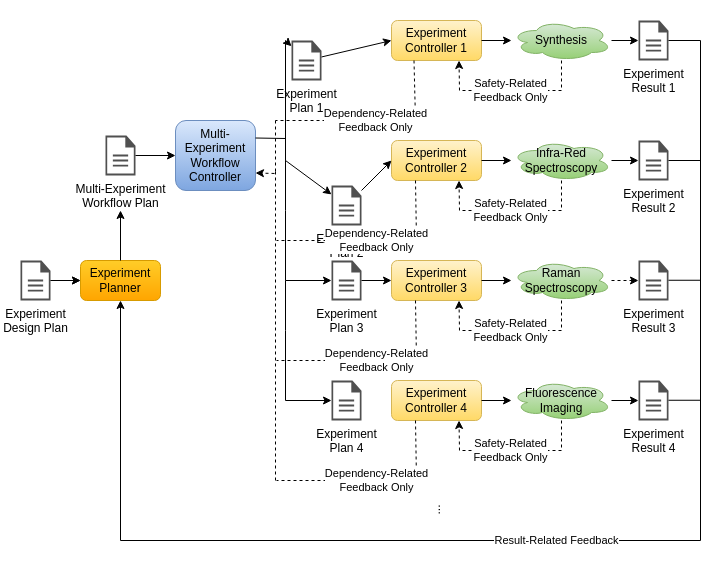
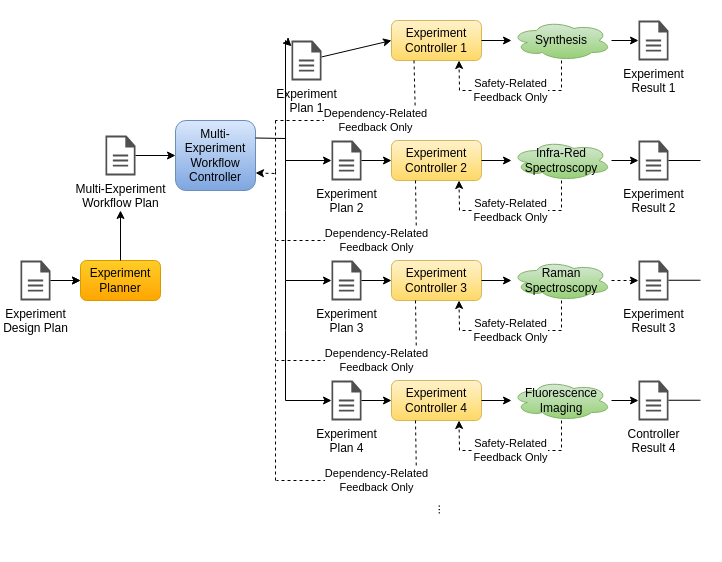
- <mxCell id="8" value="Experiment&lt;br&gt;Plan 2" style="sketch=0;pointerEvents=1;shadow=0;dashed=0;html=1;strokeColor=none;fillColor=#505050;labelPosition=center;verticalLabelPosition=bottom;verticalAlign=top;outlineConnect=0;align=center;shape=mxgraph.office.concepts.document;" parent="1" vertex="1"><mxGeometry x="331" y="185" width="30" height="40" as="geometry" /></mxCell>
+ <mxCell id="8" value="Experiment&lt;br&gt;Plan 2" style="sketch=0;pointerEvents=1;shadow=0;dashed=0;html=1;strokeColor=none;fillColor=#505050;labelPosition=center;verticalLabelPosition=bottom;verticalAlign=top;outlineConnect=0;align=center;shape=mxgraph.office.concepts.document;" parent="1" vertex="1"><mxGeometry x="331" y="140" width="30" height="40" as="geometry" /></mxCell>
+ <mxCell id="36" value="" style="endArrow=classic;html=1;rounded=0;entryX=0;entryY=0.5;entryDx=0;entryDy=0;" parent="1" source="34" target="35" edge="1"><mxGeometry width="50" height="50" relative="1" as="geometry"><mxPoint x="361" y="410" as="sourcePoint" /><mxPoint x="391" y="410" as="targetPoint" /></mxGeometry></mxCell>
- <mxCell id="40" value="Experiment&lt;br&gt;Result 4" style="sketch=0;pointerEvents=1;shadow=0;dashed=0;html=1;strokeColor=none;fillColor=#505050;labelPosition=center;verticalLabelPosition=bottom;verticalAlign=top;outlineConnect=0;align=center;shape=mxgraph.office.concepts.document;" parent="1" vertex="1"><mxGeometry x="638" y="380" width="30" height="40" as="geometry" /></mxCell>
+ <mxCell id="40" value="Controller&lt;br&gt;Result 4" style="sketch=0;pointerEvents=1;shadow=0;dashed=0;html=1;strokeColor=none;fillColor=#505050;labelPosition=center;verticalLabelPosition=bottom;verticalAlign=top;outlineConnect=0;align=center;shape=mxgraph.office.concepts.document;" parent="1" vertex="1"><mxGeometry x="638" y="380" width="30" height="40" as="geometry" /></mxCell>
- <mxCell id="52" value="Result-Related Feedback" style="endArrow=classic;html=1;rounded=0;entryX=0.5;entryY=1;entryDx=0;entryDy=0;" parent="1" source="22" target="47" edge="1"><mxGeometry width="50" height="50" relative="1" as="geometry"><mxPoint x="710" y="40" as="sourcePoint" /><mxPoint x="120" y="310" as="targetPoint" /><Array as="points"><mxPoint x="700" y="40" /><mxPoint x="700" y="540" /><mxPoint x="120" y="540" /></Array></mxGeometry></mxCell>
